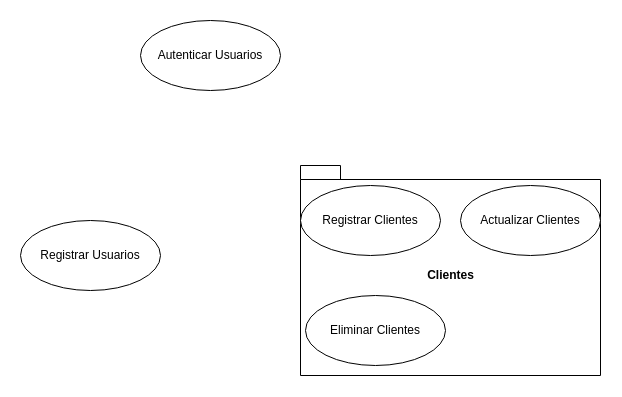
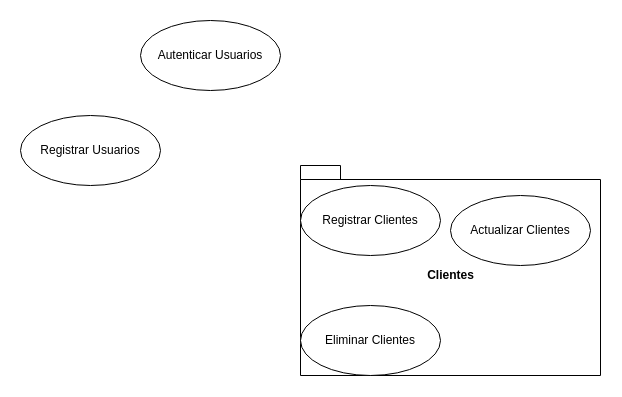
- <mxCell id="7" value="Actualizar Clientes" style="ellipse;whiteSpace=wrap;html=1;" vertex="1" parent="1"><mxGeometry x="460" y="185" width="140" height="70" as="geometry" /></mxCell>
+ <mxCell id="7" value="Actualizar Clientes" style="ellipse;whiteSpace=wrap;html=1;" vertex="1" parent="1"><mxGeometry x="450" y="195" width="140" height="70" as="geometry" /></mxCell>
- <mxCell id="3" value="Registrar Usuarios" style="ellipse;whiteSpace=wrap;html=1;" vertex="1" parent="1"><mxGeometry x="20" y="220" width="140" height="70" as="geometry" /></mxCell>
+ <mxCell id="3" value="Registrar Usuarios" style="ellipse;whiteSpace=wrap;html=1;" vertex="1" parent="1"><mxGeometry x="20" y="115" width="140" height="70" as="geometry" /></mxCell>
- <mxCell id="6" value="Eliminar Clientes" style="ellipse;whiteSpace=wrap;html=1;" vertex="1" parent="1"><mxGeometry x="305" y="295" width="140" height="70" as="geometry" /></mxCell>
+ <mxCell id="6" value="Eliminar Clientes" style="ellipse;whiteSpace=wrap;html=1;" vertex="1" parent="1"><mxGeometry x="300" y="305" width="140" height="70" as="geometry" /></mxCell>
